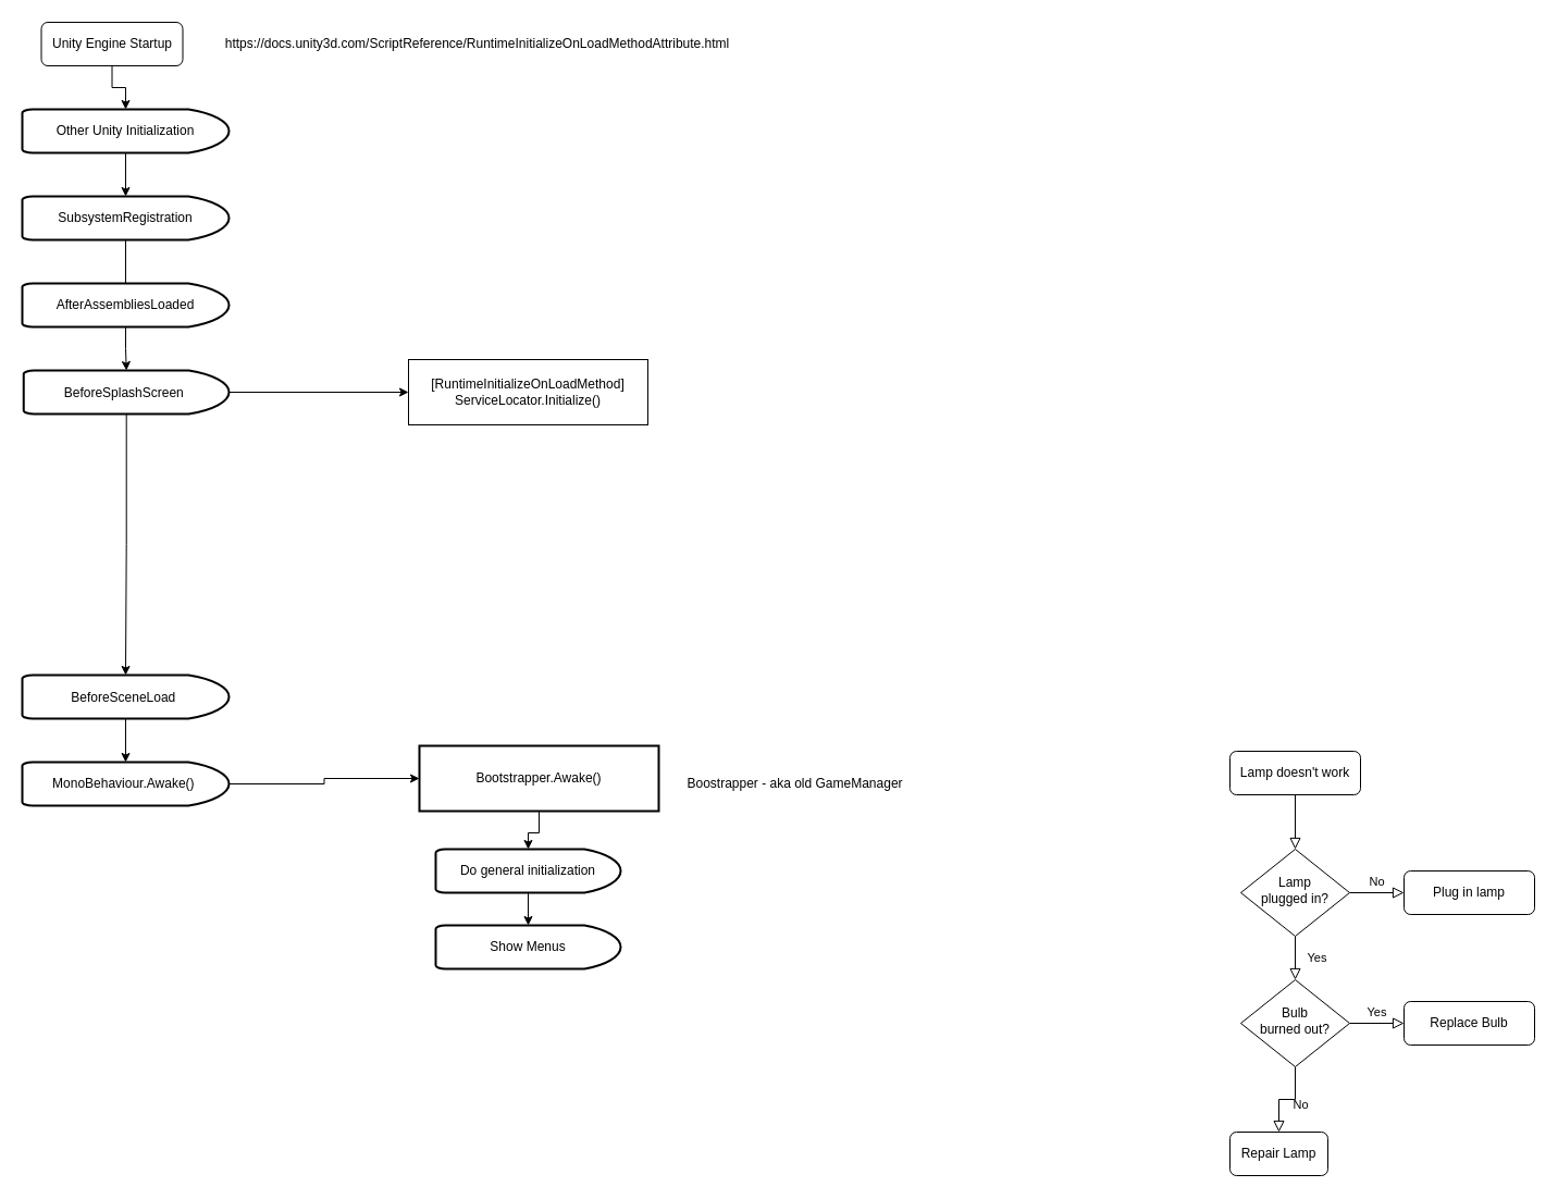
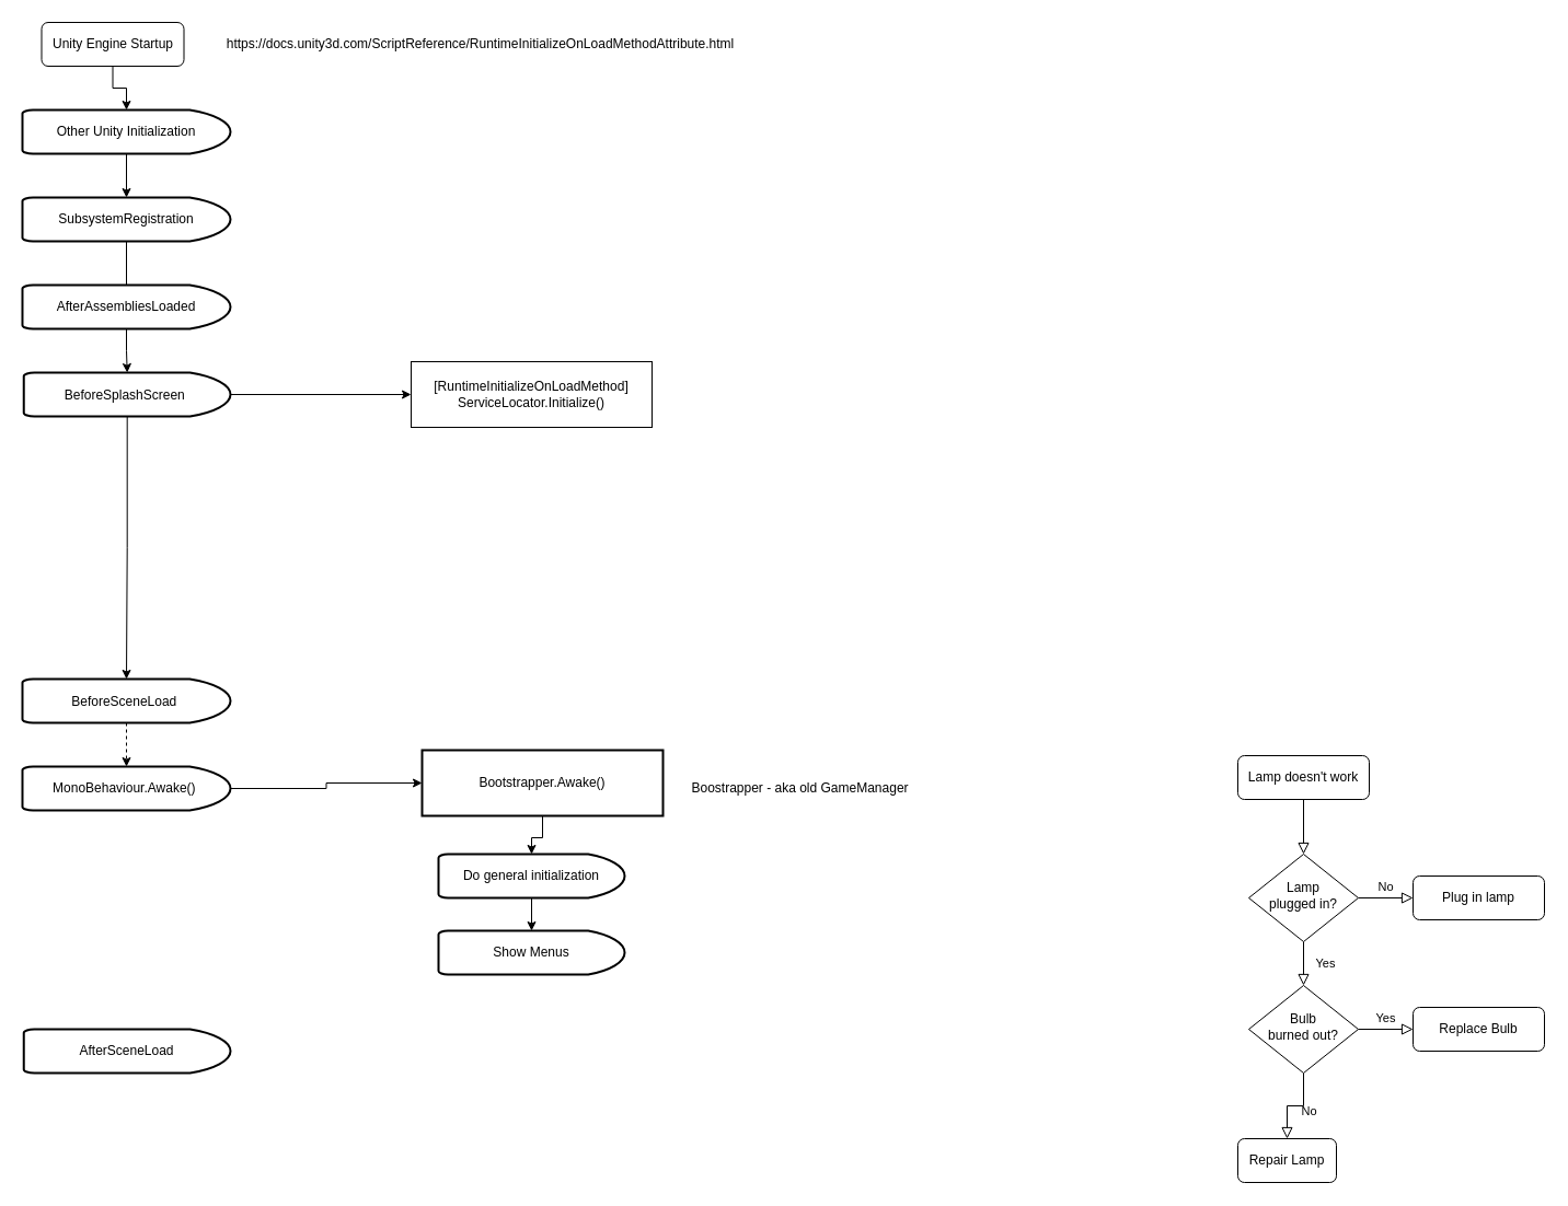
- <mxCell id="25" value="" style="edgeStyle=orthogonalEdgeStyle;rounded=0;orthogonalLoop=1;jettySize=auto;html=1;" edge="1" parent="1" source="26" target="24"><mxGeometry relative="1" as="geometry" /></mxCell>
+ <mxCell id="25" value="" style="edgeStyle=orthogonalEdgeStyle;rounded=0;orthogonalLoop=1;jettySize=auto;html=1;dashed=1;" edge="1" parent="1" source="26" target="24"><mxGeometry relative="1" as="geometry" /></mxCell>
+ <mxCell id="27" value="AfterSceneLoad" style="strokeWidth=2;html=1;shape=mxgraph.flowchart.delay;whiteSpace=wrap;" vertex="1" parent="1"><mxGeometry x="21.25" y="940" width="188.75" height="40" as="geometry" /></mxCell>
